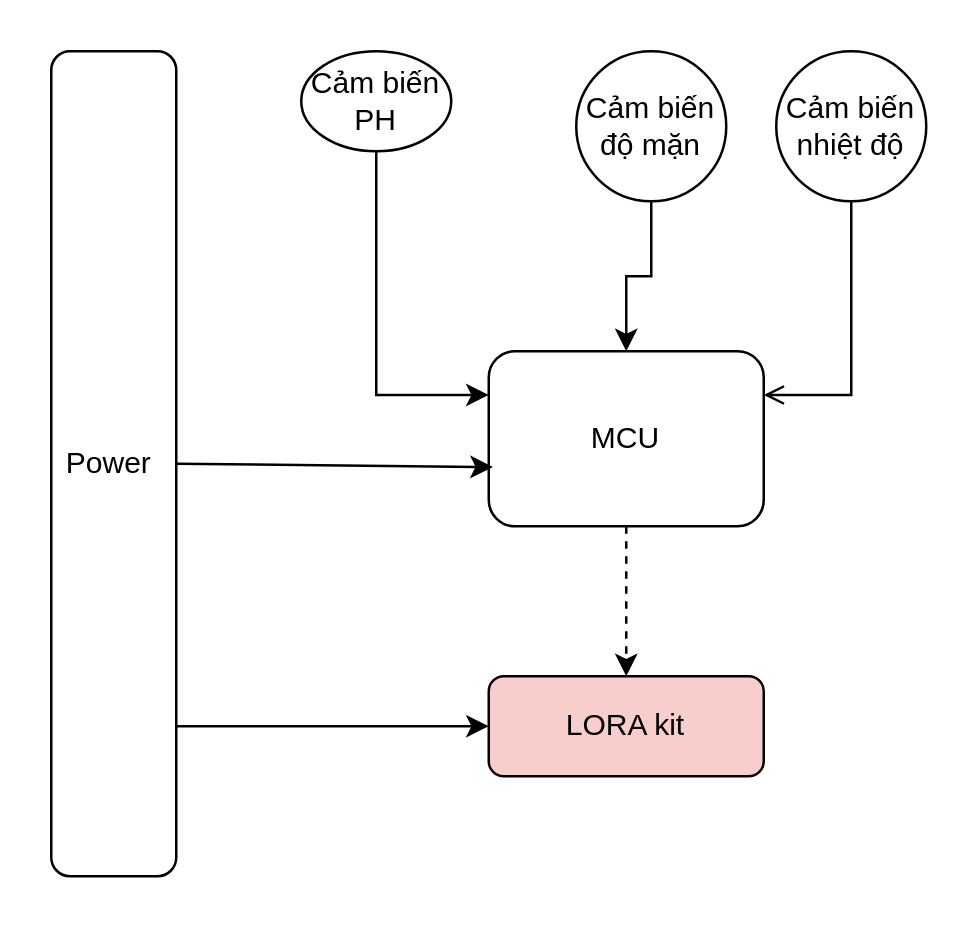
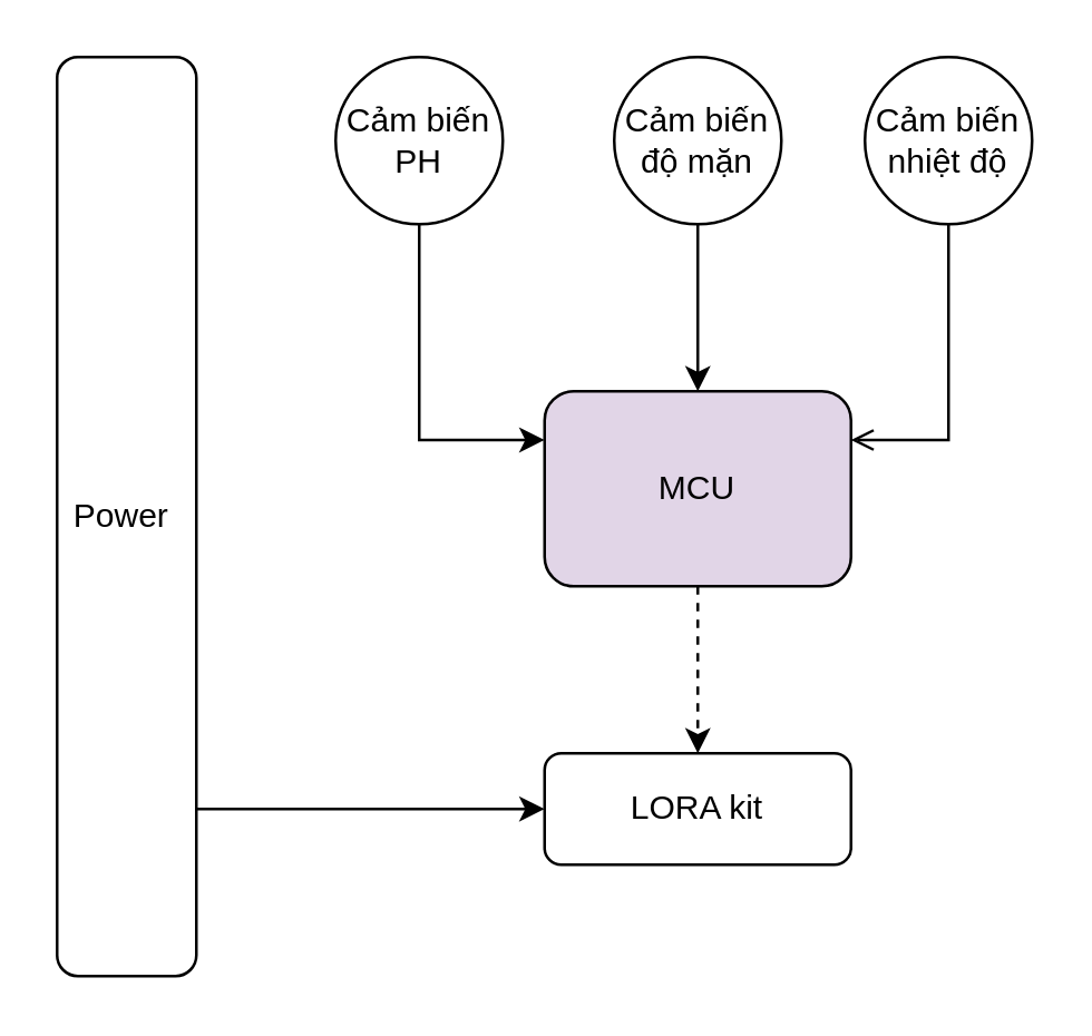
- <mxCell id="3" value="Cảm biến PH" style="ellipse;whiteSpace=wrap;html=1;aspect=fixed;" vertex="1" parent="1"><mxGeometry x="120" y="20" width="60" height="40" as="geometry" /></mxCell>
+ <mxCell id="3" value="Cảm biến PH" style="ellipse;whiteSpace=wrap;html=1;aspect=fixed;" vertex="1" parent="1"><mxGeometry x="120" y="20" width="60" height="60" as="geometry" /></mxCell>
- <mxCell id="5" value="Cảm biến độ mặn" style="ellipse;whiteSpace=wrap;html=1;aspect=fixed;" vertex="1" parent="1"><mxGeometry x="230" y="20" width="60" height="60" as="geometry" /></mxCell>
+ <mxCell id="5" value="Cảm biến độ mặn" style="ellipse;whiteSpace=wrap;html=1;aspect=fixed;" vertex="1" parent="1"><mxGeometry x="220" y="20" width="60" height="60" as="geometry" /></mxCell>
- <mxCell id="9" value="MCU" style="rounded=1;whiteSpace=wrap;html=1;" vertex="1" parent="1"><mxGeometry x="195" y="140" width="110" height="70" as="geometry" /></mxCell>
+ <mxCell id="9" value="MCU" style="rounded=1;whiteSpace=wrap;html=1;fillColor=#e1d5e7;" vertex="1" parent="1"><mxGeometry x="195" y="140" width="110" height="70" as="geometry" /></mxCell>
- <mxCell id="12" value="" style="endArrow=classic;html=1;exitX=0.5;exitY=0;exitDx=0;exitDy=0;entryX=0.015;entryY=0.662;entryDx=0;entryDy=0;entryPerimeter=0;" edge="1" parent="1" source="10" target="9"><mxGeometry width="50" height="50" relative="1" as="geometry"><mxPoint x="190" y="200" as="sourcePoint" /><mxPoint x="240" y="150" as="targetPoint" /></mxGeometry></mxCell>
- <mxCell id="11" value="LORA kit" style="rounded=1;whiteSpace=wrap;html=1;fillColor=#f8cecc;" vertex="1" parent="1"><mxGeometry x="195" y="270" width="110" height="40" as="geometry" /></mxCell>
+ <mxCell id="11" value="LORA kit" style="rounded=1;whiteSpace=wrap;html=1;" vertex="1" parent="1"><mxGeometry x="195" y="270" width="110" height="40" as="geometry" /></mxCell>
